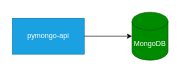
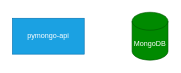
- <mxCell id="4" style="edgeStyle=orthogonalEdgeStyle;rounded=0;orthogonalLoop=1;jettySize=auto;html=1;exitX=1;exitY=0.5;exitDx=0;exitDy=0;entryX=0;entryY=0.5;entryDx=0;entryDy=0;entryPerimeter=0;" parent="1" source="3" target="2" edge="1"><mxGeometry relative="1" as="geometry" /></mxCell>
